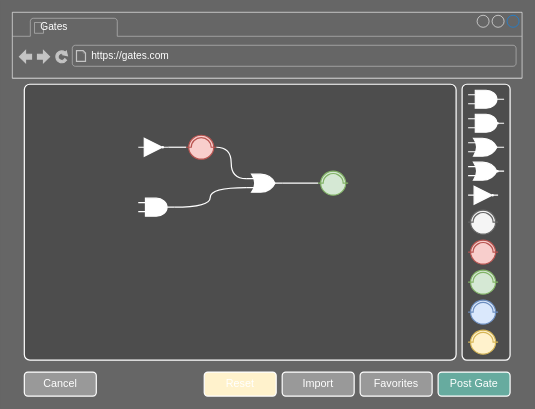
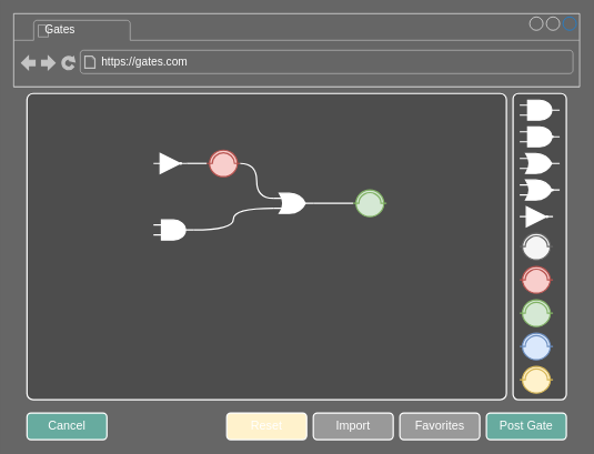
- <mxCell id="11" value="&lt;font style=&quot;font-size: 18px&quot;&gt;Cancel&lt;/font&gt;" style="rounded=1;whiteSpace=wrap;html=1;strokeColor=#FFFFFF;strokeWidth=2;fontColor=#FFFFFF;fillColor=#999999;" vertex="1" parent="1"><mxGeometry x="40" y="620" width="120" height="40" as="geometry" /></mxCell>
+ <mxCell id="11" value="&lt;font style=&quot;font-size: 18px&quot;&gt;Cancel&lt;/font&gt;" style="rounded=1;whiteSpace=wrap;html=1;strokeColor=#FFFFFF;strokeWidth=2;fontColor=#FFFFFF;fillColor=#67ab9f;" vertex="1" parent="1"><mxGeometry x="40" y="620" width="120" height="40" as="geometry" /></mxCell>
